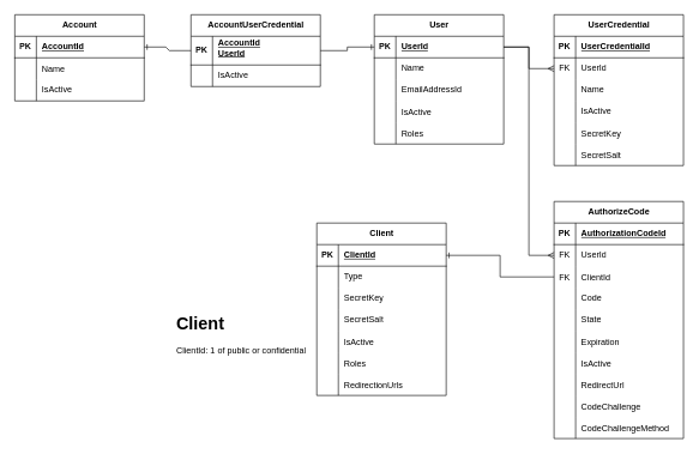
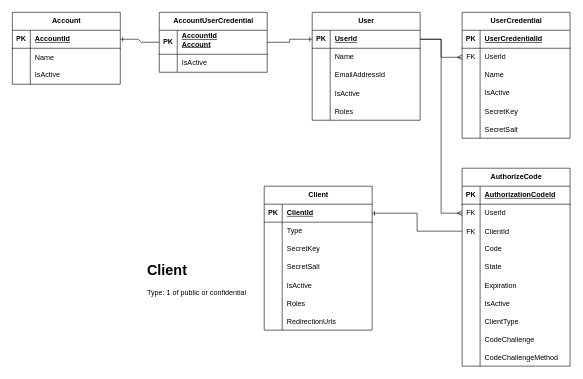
- <mxCell id="15" value="AccountId&lt;br&gt;UserId&lt;div&gt;&lt;br&gt;&lt;/div&gt;" style="shape=partialRectangle;connectable=0;fillColor=none;top=0;left=0;bottom=0;right=0;align=left;spacingLeft=6;fontStyle=5;overflow=hidden;whiteSpace=wrap;html=1;" parent="13" vertex="1"><mxGeometry x="30" width="150" height="40" as="geometry"><mxRectangle width="150" height="40" as="alternateBounds" /></mxGeometry></mxCell>
+ <mxCell id="15" value="AccountId&lt;br&gt;Account&lt;div&gt;&lt;br&gt;&lt;/div&gt;" style="shape=partialRectangle;connectable=0;fillColor=none;top=0;left=0;bottom=0;right=0;align=left;spacingLeft=6;fontStyle=5;overflow=hidden;whiteSpace=wrap;html=1;" parent="13" vertex="1"><mxGeometry x="30" width="150" height="40" as="geometry"><mxRectangle width="150" height="40" as="alternateBounds" /></mxGeometry></mxCell>
- <mxCell id="79" value="&lt;h1&gt;Client&lt;/h1&gt;&lt;p&gt;ClientId: 1 of public or confidential&lt;br&gt;&lt;/p&gt;" style="text;html=1;spacing=5;spacingTop=-20;whiteSpace=wrap;overflow=hidden;rounded=0;" parent="1" vertex="1"><mxGeometry x="240" y="430" width="190" height="120" as="geometry" /></mxCell>
+ <mxCell id="79" value="&lt;h1&gt;Client&lt;/h1&gt;&lt;p&gt;Type: 1 of public or confidential&lt;br&gt;&lt;/p&gt;" style="text;html=1;spacing=5;spacingTop=-20;whiteSpace=wrap;overflow=hidden;rounded=0;" parent="1" vertex="1"><mxGeometry x="240" y="430" width="190" height="120" as="geometry" /></mxCell>
- <mxCell id="104" value="RedirectUrl" style="shape=partialRectangle;connectable=0;fillColor=none;top=0;left=0;bottom=0;right=0;align=left;spacingLeft=6;overflow=hidden;" parent="102" vertex="1"><mxGeometry x="30" width="150" height="30" as="geometry"><mxRectangle width="150" height="30" as="alternateBounds" /></mxGeometry></mxCell>
+ <mxCell id="104" value="ClientType" style="shape=partialRectangle;connectable=0;fillColor=none;top=0;left=0;bottom=0;right=0;align=left;spacingLeft=6;overflow=hidden;" parent="102" vertex="1"><mxGeometry x="30" width="150" height="30" as="geometry"><mxRectangle width="150" height="30" as="alternateBounds" /></mxGeometry></mxCell>
